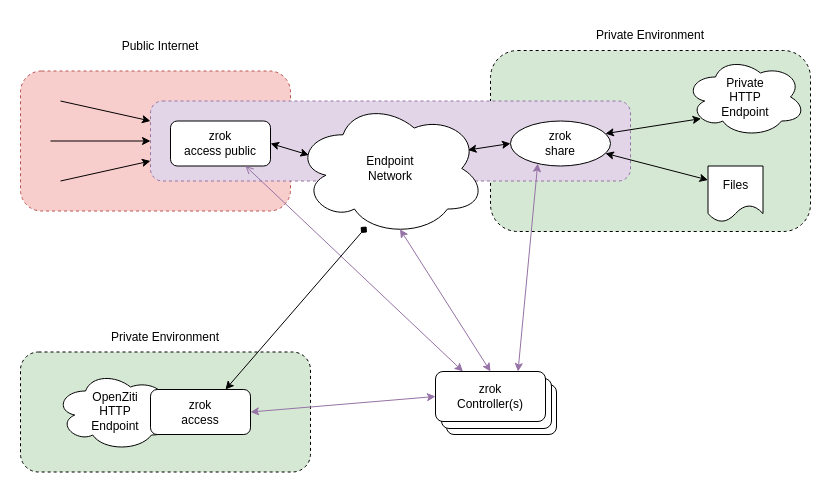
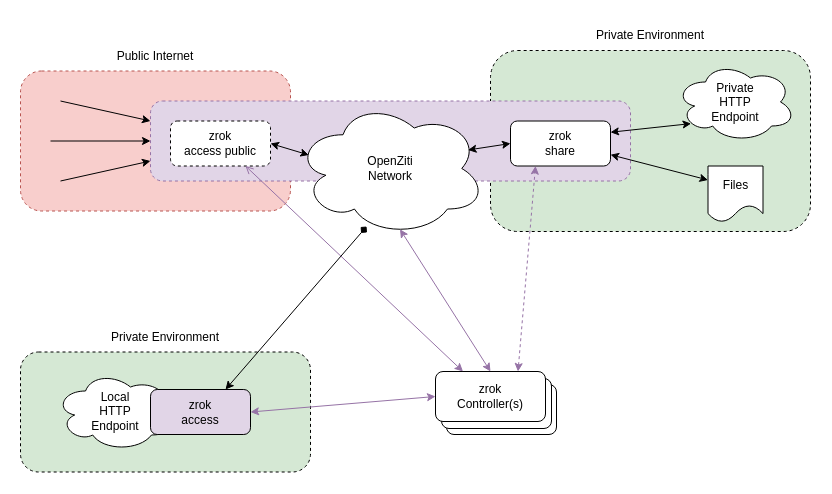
- <mxCell id="22" value="Public Internet" style="text;html=1;strokeColor=none;fillColor=none;align=center;verticalAlign=middle;whiteSpace=wrap;rounded=0;dashed=1;" parent="1" vertex="1"><mxGeometry x="80" y="30.5" width="160" height="30" as="geometry" /></mxCell>
+ <mxCell id="22" value="Public Internet" style="text;html=1;strokeColor=none;fillColor=none;align=center;verticalAlign=middle;whiteSpace=wrap;rounded=0;dashed=1;" parent="1" vertex="1"><mxGeometry x="75" y="40.5" width="160" height="30" as="geometry" /></mxCell>
- <mxCell id="19" value="Private&lt;br&gt;HTTP&lt;br&gt;Endpoint" style="ellipse;shape=cloud;whiteSpace=wrap;html=1;fillColor=default;" parent="1" vertex="1"><mxGeometry x="685" y="56.5" width="120" height="80" as="geometry" /></mxCell>
+ <mxCell id="19" value="Private&lt;br&gt;HTTP&lt;br&gt;Endpoint" style="ellipse;shape=cloud;whiteSpace=wrap;html=1;fillColor=default;" parent="1" vertex="1"><mxGeometry x="675" y="61.5" width="120" height="80" as="geometry" /></mxCell>
- <mxCell id="6" value="zrok&lt;br&gt;access public" style="rounded=1;whiteSpace=wrap;html=1;" parent="1" vertex="1"><mxGeometry x="170" y="120.5" width="100" height="45" as="geometry" /></mxCell>
+ <mxCell id="6" value="zrok&lt;br&gt;access public" style="rounded=1;whiteSpace=wrap;html=1;dashed=1;" parent="1" vertex="1"><mxGeometry x="170" y="120.5" width="100" height="45" as="geometry" /></mxCell>
- <mxCell id="7" value="zrok&lt;br&gt;share" style="ellipse;whiteSpace=wrap;html=1;" parent="1" vertex="1"><mxGeometry x="510" y="120.5" width="100" height="45" as="geometry" /></mxCell>
+ <mxCell id="7" value="zrok&lt;br&gt;share" style="rounded=1;whiteSpace=wrap;html=1;" parent="1" vertex="1"><mxGeometry x="510" y="120.5" width="100" height="45" as="geometry" /></mxCell>
- <mxCell id="8" value="Endpoint&lt;br&gt;Network" style="ellipse;shape=cloud;whiteSpace=wrap;html=1;" parent="1" vertex="1"><mxGeometry x="295" y="100.5" width="190" height="135" as="geometry" /></mxCell>
+ <mxCell id="8" value="OpenZiti&lt;br&gt;Network" style="ellipse;shape=cloud;whiteSpace=wrap;html=1;" parent="1" vertex="1"><mxGeometry x="295" y="100.5" width="190" height="135" as="geometry" /></mxCell>
- <mxCell id="18" value="" style="endArrow=classic;startArrow=classic;html=1;rounded=0;entryX=0.25;entryY=1;entryDx=0;entryDy=0;exitX=0.75;exitY=0;exitDx=0;exitDy=0;strokeColor=#9673a6;fillColor=#e1d5e7;" parent="1" source="15" target="7" edge="1"><mxGeometry width="50" height="50" relative="1" as="geometry"><mxPoint x="394.5" y="320.5" as="sourcePoint" /><mxPoint x="409.5" y="238.75" as="targetPoint" /></mxGeometry></mxCell>
+ <mxCell id="18" value="" style="endArrow=classic;startArrow=classic;html=1;rounded=0;entryX=0.25;entryY=1;entryDx=0;entryDy=0;exitX=0.75;exitY=0;exitDx=0;exitDy=0;strokeColor=#9673a6;fillColor=#e1d5e7;dashed=1;" parent="1" source="15" target="7" edge="1"><mxGeometry width="50" height="50" relative="1" as="geometry"><mxPoint x="394.5" y="320.5" as="sourcePoint" /><mxPoint x="409.5" y="238.75" as="targetPoint" /></mxGeometry></mxCell>
- <mxCell id="29" value="OpenZiti&lt;br&gt;HTTP&lt;br&gt;Endpoint" style="ellipse;shape=cloud;whiteSpace=wrap;html=1;" vertex="1" parent="1"><mxGeometry x="55" y="370.5" width="120" height="80" as="geometry" /></mxCell>
+ <mxCell id="29" value="Local&lt;br&gt;HTTP&lt;br&gt;Endpoint" style="ellipse;shape=cloud;whiteSpace=wrap;html=1;" vertex="1" parent="1"><mxGeometry x="55" y="370.5" width="120" height="80" as="geometry" /></mxCell>
- <mxCell id="30" value="zrok&lt;br&gt;access" style="rounded=1;whiteSpace=wrap;html=1;" vertex="1" parent="1"><mxGeometry x="150" y="389" width="100" height="45" as="geometry" /></mxCell>
+ <mxCell id="30" value="zrok&lt;br&gt;access" style="rounded=1;whiteSpace=wrap;html=1;fillColor=#e1d5e7;" vertex="1" parent="1"><mxGeometry x="150" y="389" width="100" height="45" as="geometry" /></mxCell>
